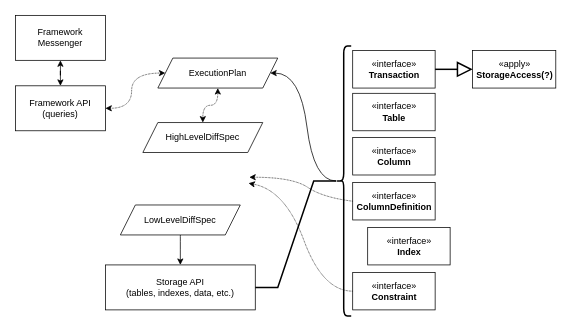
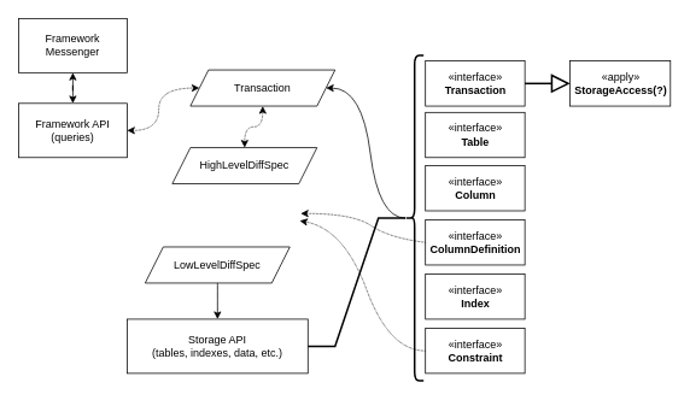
- <mxCell id="7" value="ExecutionPlan" style="shape=parallelogram;perimeter=parallelogramPerimeter;whiteSpace=wrap;html=1;fixedSize=1;" parent="1" vertex="1"><mxGeometry x="210" y="77" width="160" height="40" as="geometry" /></mxCell>
+ <mxCell id="7" value="Transaction" style="shape=parallelogram;perimeter=parallelogramPerimeter;whiteSpace=wrap;html=1;fixedSize=1;" parent="1" vertex="1"><mxGeometry x="210" y="77" width="160" height="40" as="geometry" /></mxCell>
- <mxCell id="15" value="«interface»&lt;br&gt;&lt;b&gt;Index&lt;/b&gt;" style="html=1;" parent="1" vertex="1"><mxGeometry x="490" y="303" width="110" height="50" as="geometry" /></mxCell>
+ <mxCell id="15" value="«interface»&lt;br&gt;&lt;b&gt;Index&lt;/b&gt;" style="html=1;" parent="1" vertex="1"><mxGeometry x="470" y="303" width="110" height="50" as="geometry" /></mxCell>
